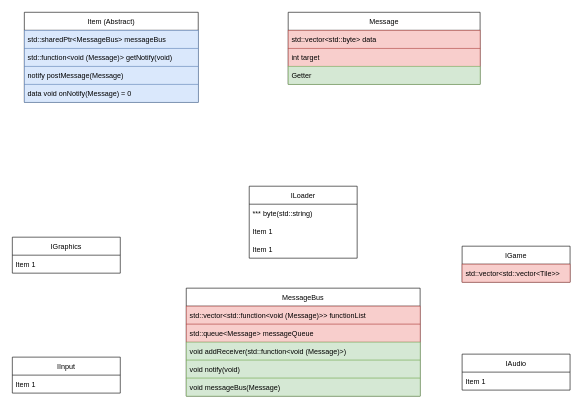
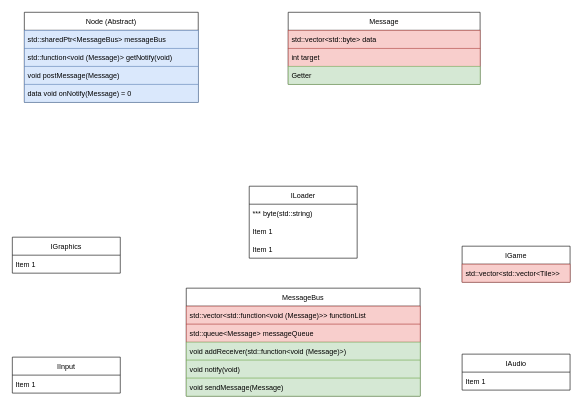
- <mxCell id="20" value="Item (Abstract)" style="swimlane;fontStyle=0;childLayout=stackLayout;horizontal=1;startSize=30;horizontalStack=0;resizeParent=1;resizeParentMax=0;resizeLast=0;collapsible=1;marginBottom=0;" vertex="1" parent="1"><mxGeometry x="40" y="20" width="290" height="150" as="geometry" /></mxCell>
+ <mxCell id="20" value="Node (Abstract)" style="swimlane;fontStyle=0;childLayout=stackLayout;horizontal=1;startSize=30;horizontalStack=0;resizeParent=1;resizeParentMax=0;resizeLast=0;collapsible=1;marginBottom=0;" vertex="1" parent="1"><mxGeometry x="40" y="20" width="290" height="150" as="geometry" /></mxCell>
- <mxCell id="23" value="notify postMessage(Message)" style="text;strokeColor=#6c8ebf;fillColor=#dae8fc;align=left;verticalAlign=middle;spacingLeft=4;spacingRight=4;overflow=hidden;points=[[0,0.5],[1,0.5]];portConstraint=eastwest;rotatable=0;" vertex="1" parent="20"><mxGeometry y="90" width="290" height="30" as="geometry" /></mxCell>
+ <mxCell id="23" value="void postMessage(Message)" style="text;strokeColor=#6c8ebf;fillColor=#dae8fc;align=left;verticalAlign=middle;spacingLeft=4;spacingRight=4;overflow=hidden;points=[[0,0.5],[1,0.5]];portConstraint=eastwest;rotatable=0;" vertex="1" parent="20"><mxGeometry y="90" width="290" height="30" as="geometry" /></mxCell>
- <mxCell id="11" value="void messageBus(Message)" style="text;strokeColor=#82b366;fillColor=#d5e8d4;align=left;verticalAlign=middle;spacingLeft=4;spacingRight=4;overflow=hidden;points=[[0,0.5],[1,0.5]];portConstraint=eastwest;rotatable=0;" vertex="1" parent="6"><mxGeometry y="150" width="390" height="30" as="geometry" /></mxCell>
+ <mxCell id="11" value="void sendMessage(Message)" style="text;strokeColor=#82b366;fillColor=#d5e8d4;align=left;verticalAlign=middle;spacingLeft=4;spacingRight=4;overflow=hidden;points=[[0,0.5],[1,0.5]];portConstraint=eastwest;rotatable=0;" vertex="1" parent="6"><mxGeometry y="150" width="390" height="30" as="geometry" /></mxCell>
